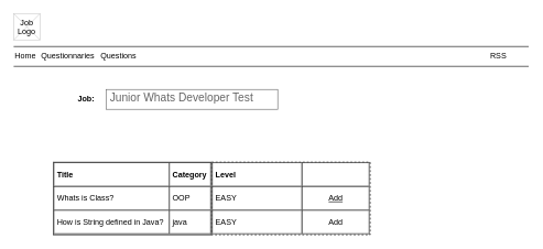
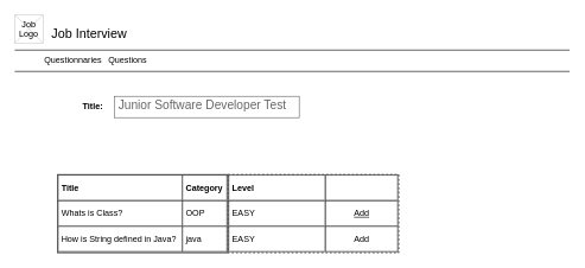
+ <mxCell id="2" value="Job Interview" style="text;spacingTop=-5;fontSize=18;fontStyle=0" vertex="1" parent="1"><mxGeometry x="70" y="35" width="230" height="20" as="geometry" /></mxCell>
- <mxCell id="5" value="Home" style="text;spacingTop=-5;" vertex="1" parent="1"><mxGeometry x="20" y="75" width="30" height="20" as="geometry" /></mxCell>
- <mxCell id="7" value="RSS" style="text;spacingTop=-5;" vertex="1" parent="1"><mxGeometry x="740" y="75" width="30" height="20" as="geometry" /></mxCell>
- <mxCell id="12" value="&lt;b&gt;Job:&lt;/b&gt;" style="text;html=1;strokeColor=none;fillColor=none;align=center;verticalAlign=middle;whiteSpace=wrap;rounded=0;" vertex="1" parent="1"><mxGeometry x="90" y="135" width="80" height="30" as="geometry" /></mxCell>
+ <mxCell id="12" value="&lt;b&gt;Title:&lt;/b&gt;" style="text;html=1;strokeColor=none;fillColor=none;align=center;verticalAlign=middle;whiteSpace=wrap;rounded=0;" vertex="1" parent="1"><mxGeometry x="90" y="135" width="80" height="30" as="geometry" /></mxCell>
- <mxCell id="11" value="Junior Whats Developer Test" style="strokeWidth=1;shadow=0;dashed=0;align=center;html=1;shape=mxgraph.mockup.text.textBox;fontColor=#666666;align=left;fontSize=17;spacingLeft=4;spacingTop=-3;strokeColor=#666666;mainText=" vertex="1" parent="1"><mxGeometry x="160" y="135" width="260" height="30" as="geometry" /></mxCell>
+ <mxCell id="11" value="Junior Software Developer Test" style="strokeWidth=1;shadow=0;dashed=0;align=center;html=1;shape=mxgraph.mockup.text.textBox;fontColor=#666666;align=left;fontSize=17;spacingLeft=4;spacingTop=-3;strokeColor=#666666;mainText=" vertex="1" parent="1"><mxGeometry x="160" y="135" width="260" height="30" as="geometry" /></mxCell>
